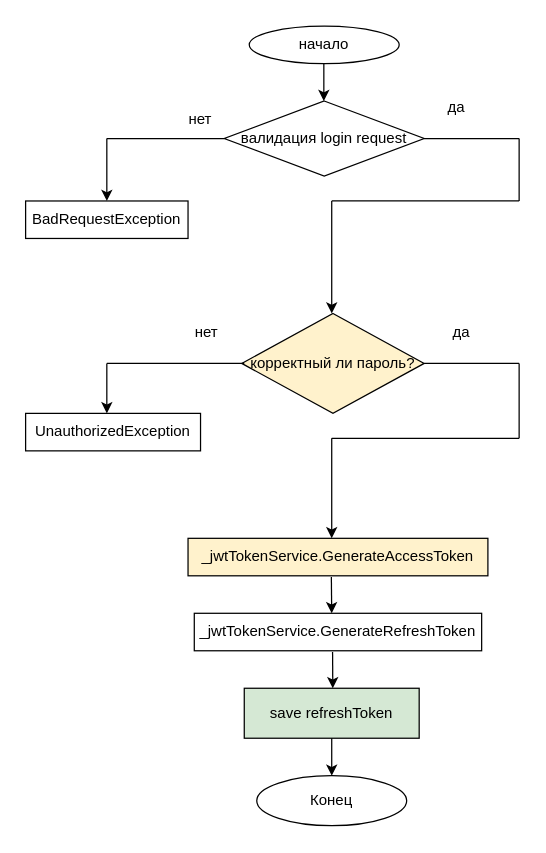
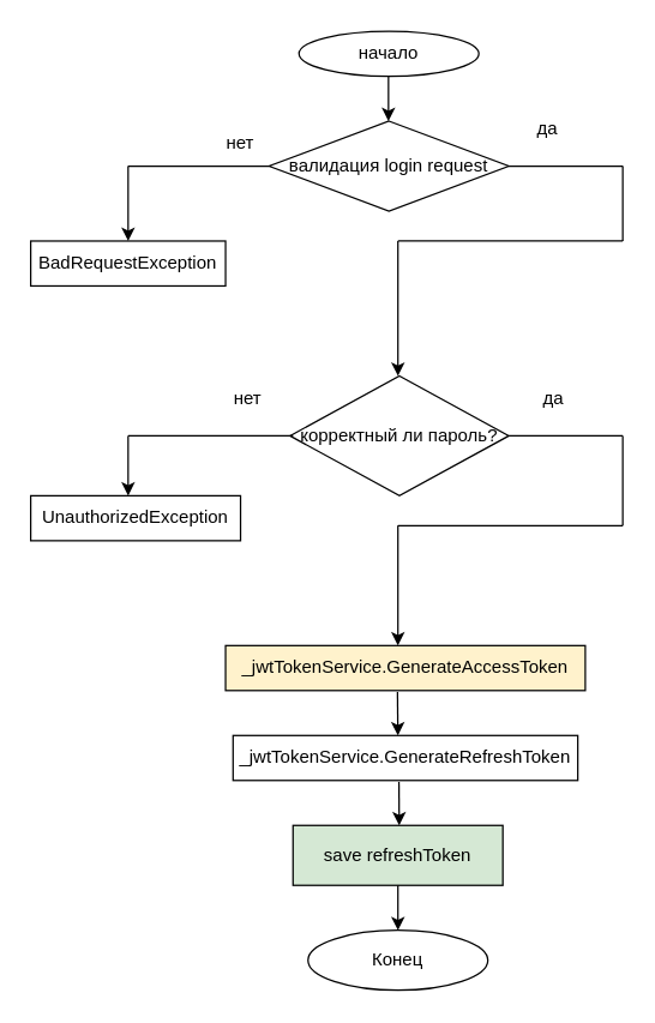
- <mxCell id="13" value="корректный ли пароль?" style="rhombus;whiteSpace=wrap;html=1;fillColor=#fff2cc;" parent="1" vertex="1"><mxGeometry x="193" y="250" width="146" height="80" as="geometry" /></mxCell>
+ <mxCell id="13" value="корректный ли пароль?" style="rhombus;whiteSpace=wrap;html=1;" parent="1" vertex="1"><mxGeometry x="193" y="250" width="146" height="80" as="geometry" /></mxCell>
